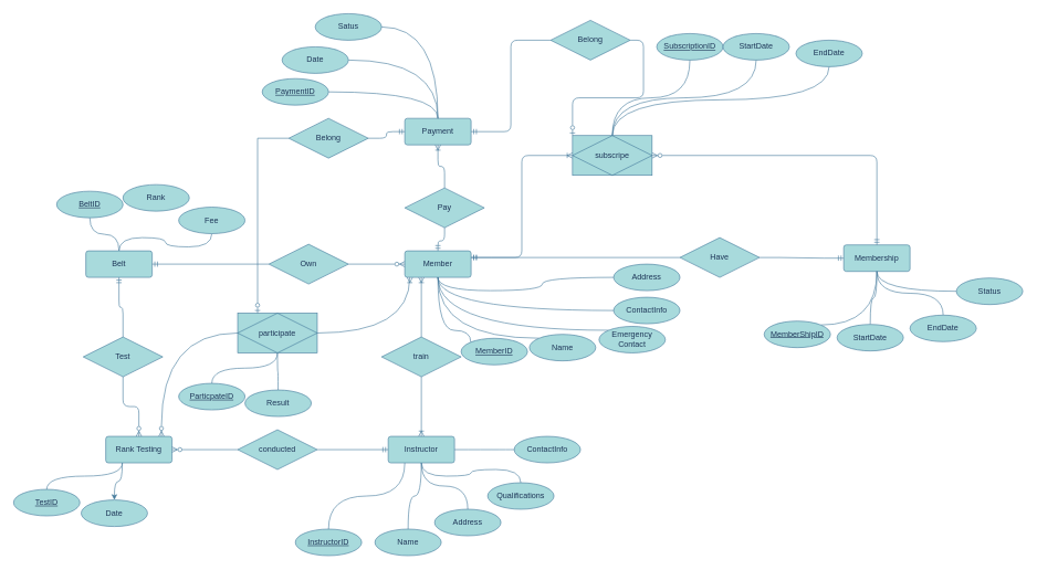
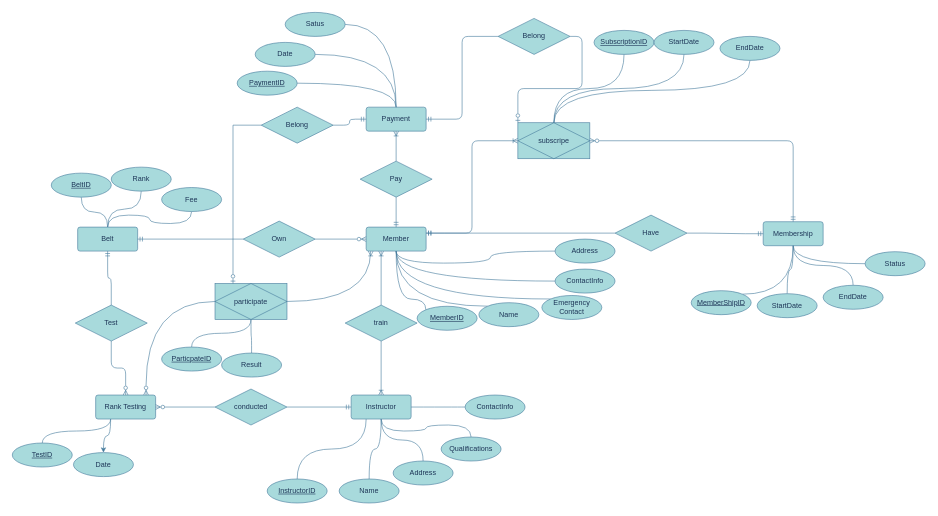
- <mxCell id="34" value="Pay" style="shape=rhombus;perimeter=rhombusPerimeter;whiteSpace=wrap;html=1;align=center;strokeColor=#457B9D;fontColor=#1D3557;fillColor=#A8DADC;labelBackgroundColor=none;" parent="1" vertex="1"><mxGeometry x="610" y="283" width="120" height="60" as="geometry" /></mxCell>
+ <mxCell id="34" value="Pay" style="shape=rhombus;perimeter=rhombusPerimeter;whiteSpace=wrap;html=1;align=center;strokeColor=#457B9D;fontColor=#1D3557;fillColor=#A8DADC;labelBackgroundColor=none;" parent="1" vertex="1"><mxGeometry x="600" y="268" width="120" height="60" as="geometry" /></mxCell>
+ <mxCell id="6" value="" style="edgeStyle=orthogonalEdgeStyle;rounded=0;orthogonalLoop=1;jettySize=auto;html=1;strokeColor=#457B9D;fontColor=#1D3557;fillColor=#A8DADC;endArrow=none;endFill=0;startFill=0;curved=1;" edge="1" parent="1" source="8" target="62"><mxGeometry relative="1" as="geometry" /></mxCell>
